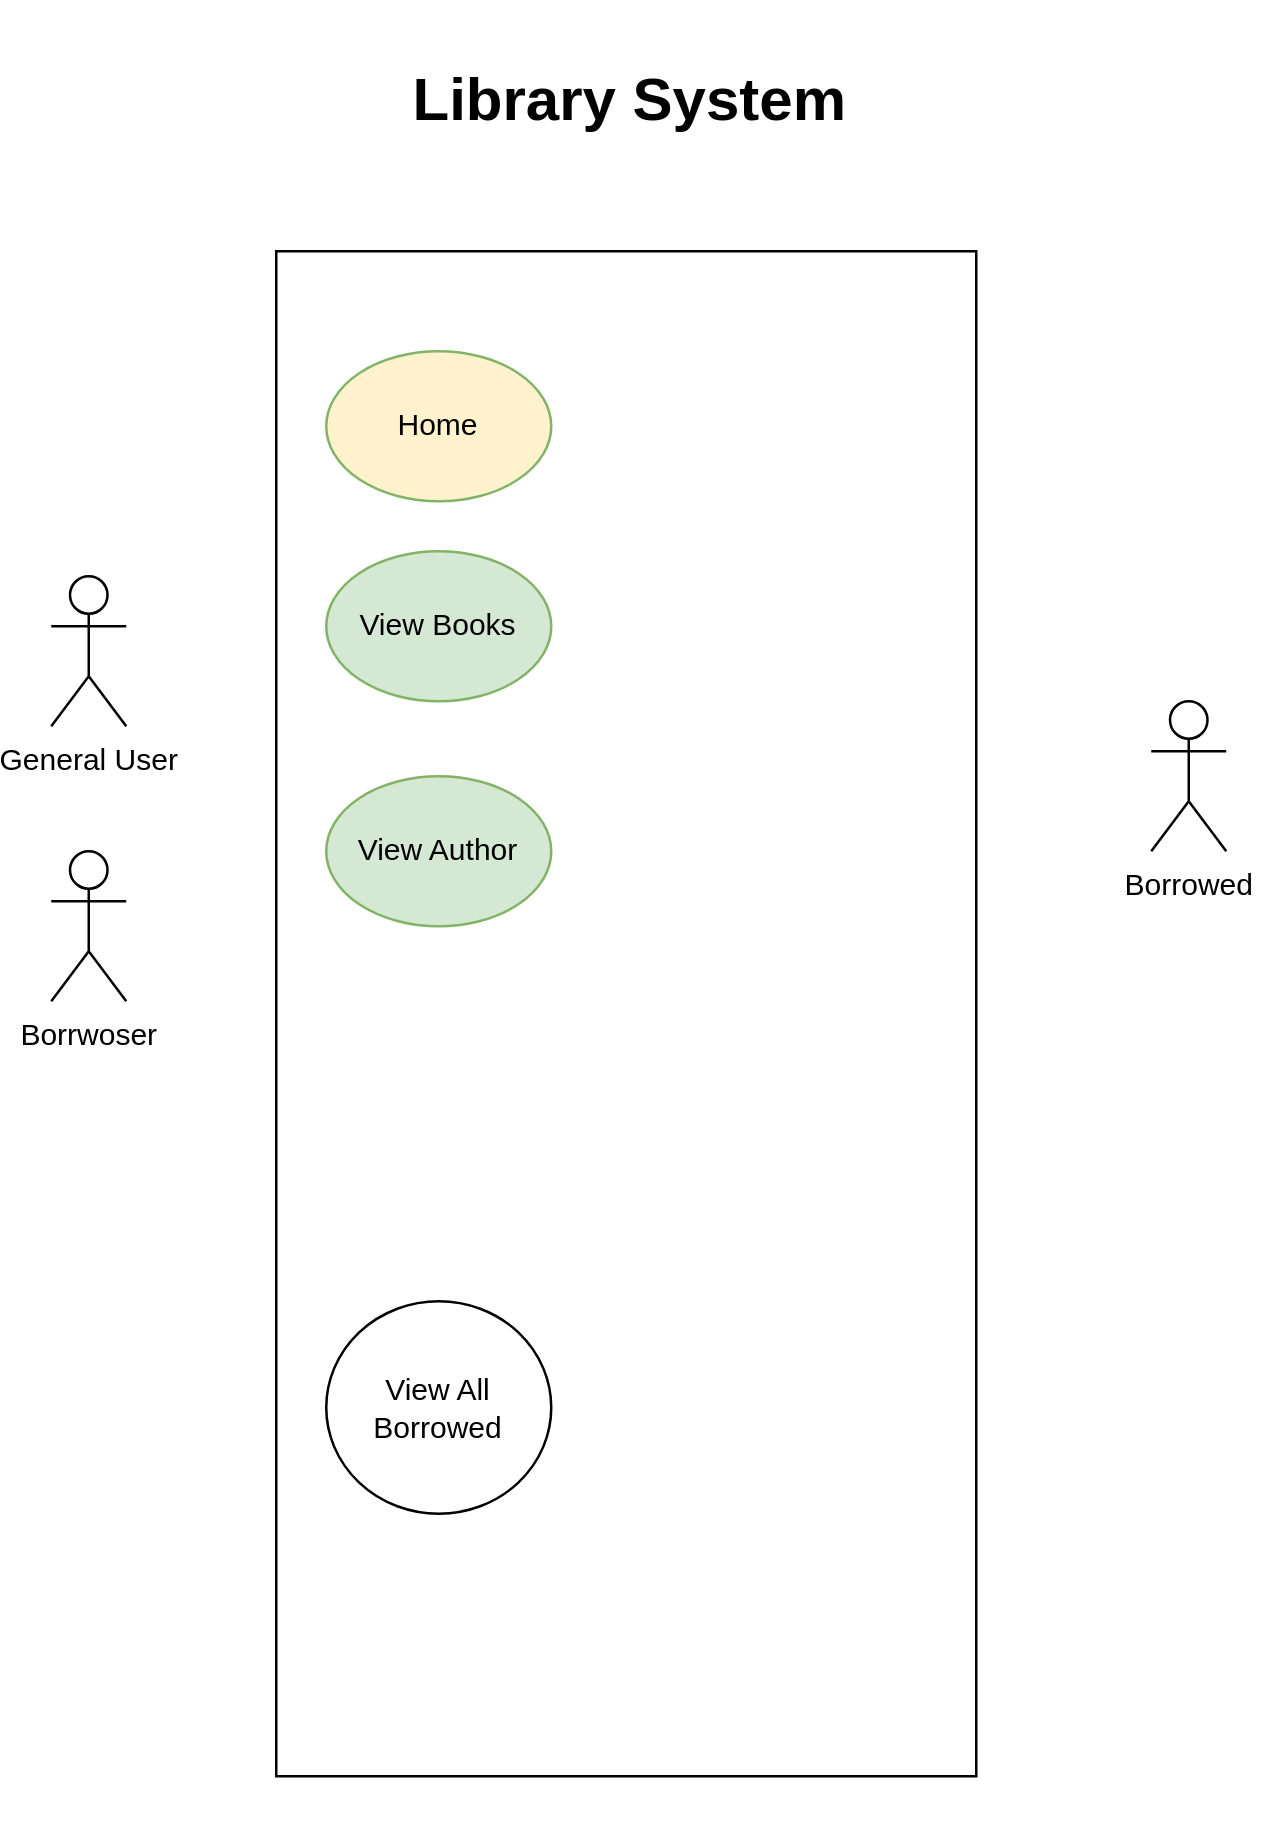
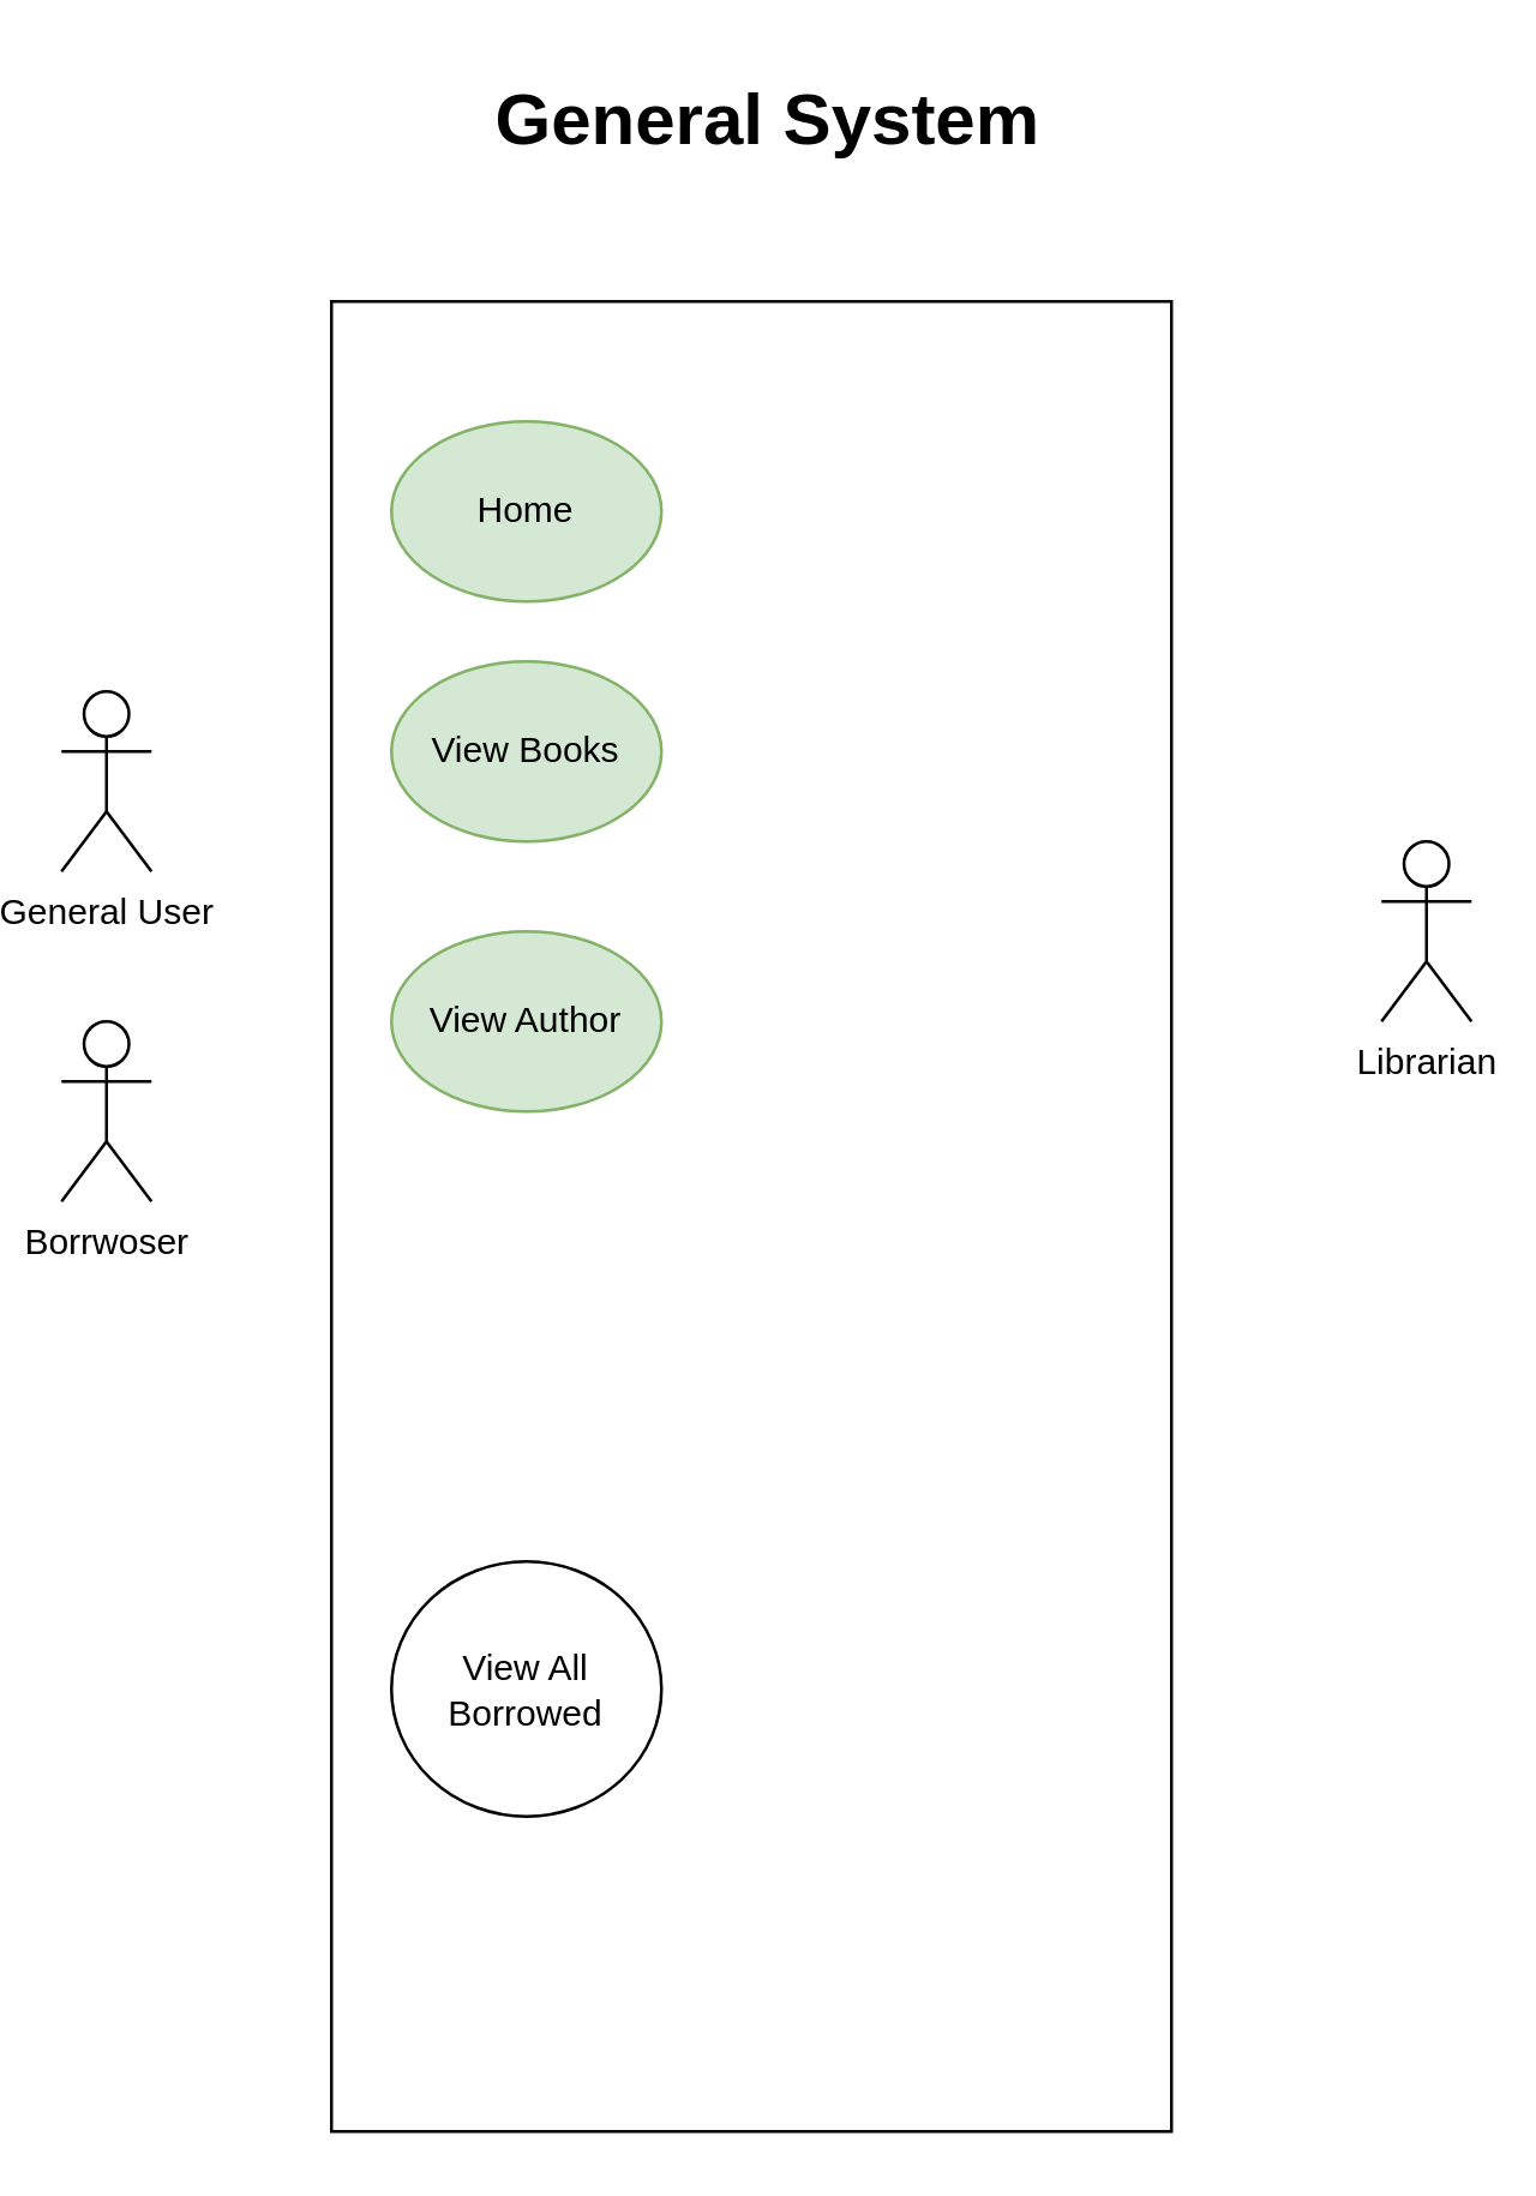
- <mxCell id="6" value="&lt;h1&gt;Library System&lt;/h1&gt;" style="text;html=1;strokeColor=none;fillColor=none;spacing=5;spacingTop=-20;whiteSpace=wrap;overflow=hidden;rounded=0;" vertex="1" parent="1"><mxGeometry x="160" y="20" width="190" height="120" as="geometry" /></mxCell>
+ <mxCell id="6" value="&lt;h1&gt;General System&lt;/h1&gt;" style="text;html=1;strokeColor=none;fillColor=none;spacing=5;spacingTop=-20;whiteSpace=wrap;overflow=hidden;rounded=0;" vertex="1" parent="1"><mxGeometry x="160" y="20" width="190" height="120" as="geometry" /></mxCell>
- <mxCell id="3" value="Home" style="ellipse;whiteSpace=wrap;html=1;fillColor=#fff2cc;strokeColor=#82b366;" vertex="1" parent="1"><mxGeometry x="130" y="140" width="90" height="60" as="geometry" /></mxCell>
+ <mxCell id="3" value="Home" style="ellipse;whiteSpace=wrap;html=1;fillColor=#d5e8d4;strokeColor=#82b366;" vertex="1" parent="1"><mxGeometry x="130" y="140" width="90" height="60" as="geometry" /></mxCell>
- <mxCell id="5" value="Borrowed" style="shape=umlActor;verticalLabelPosition=bottom;verticalAlign=top;html=1;outlineConnect=0;" vertex="1" parent="1"><mxGeometry x="460" y="280" width="30" height="60" as="geometry" /></mxCell>
+ <mxCell id="5" value="Librarian" style="shape=umlActor;verticalLabelPosition=bottom;verticalAlign=top;html=1;outlineConnect=0;" vertex="1" parent="1"><mxGeometry x="460" y="280" width="30" height="60" as="geometry" /></mxCell>
